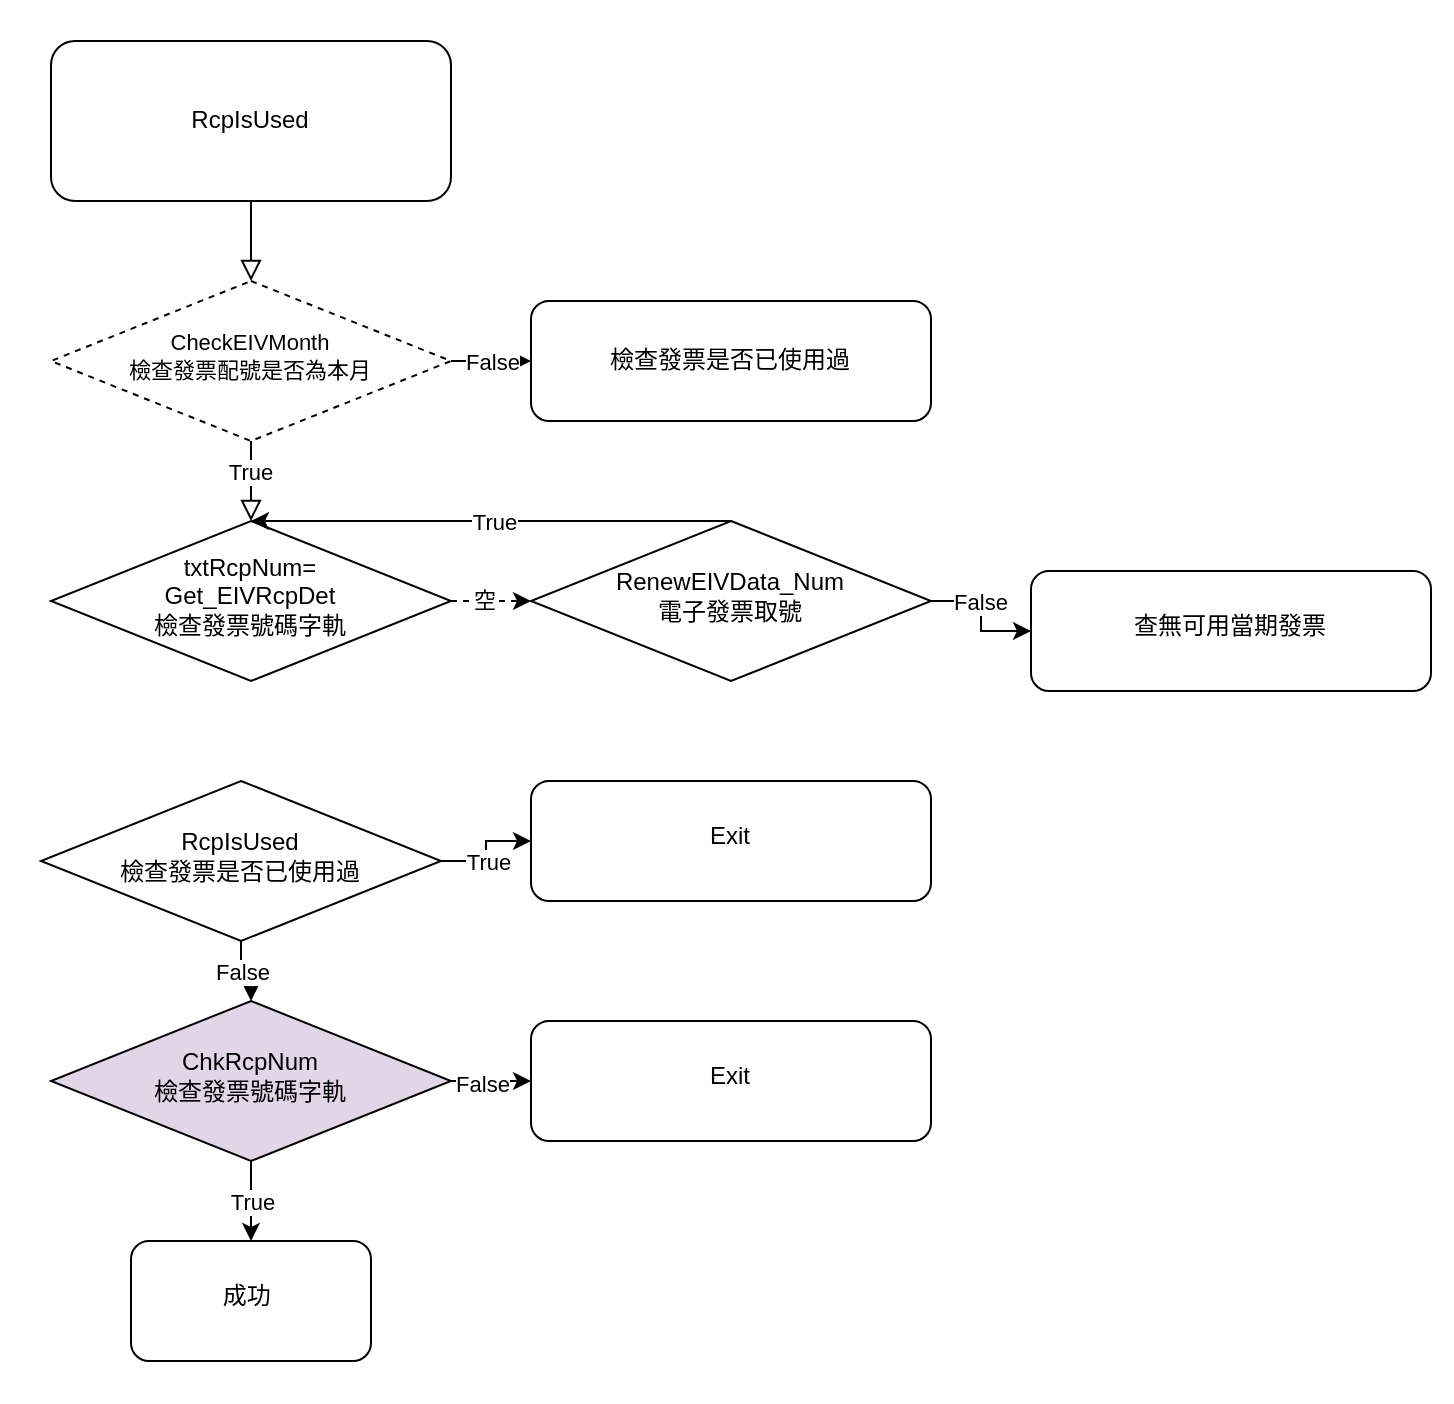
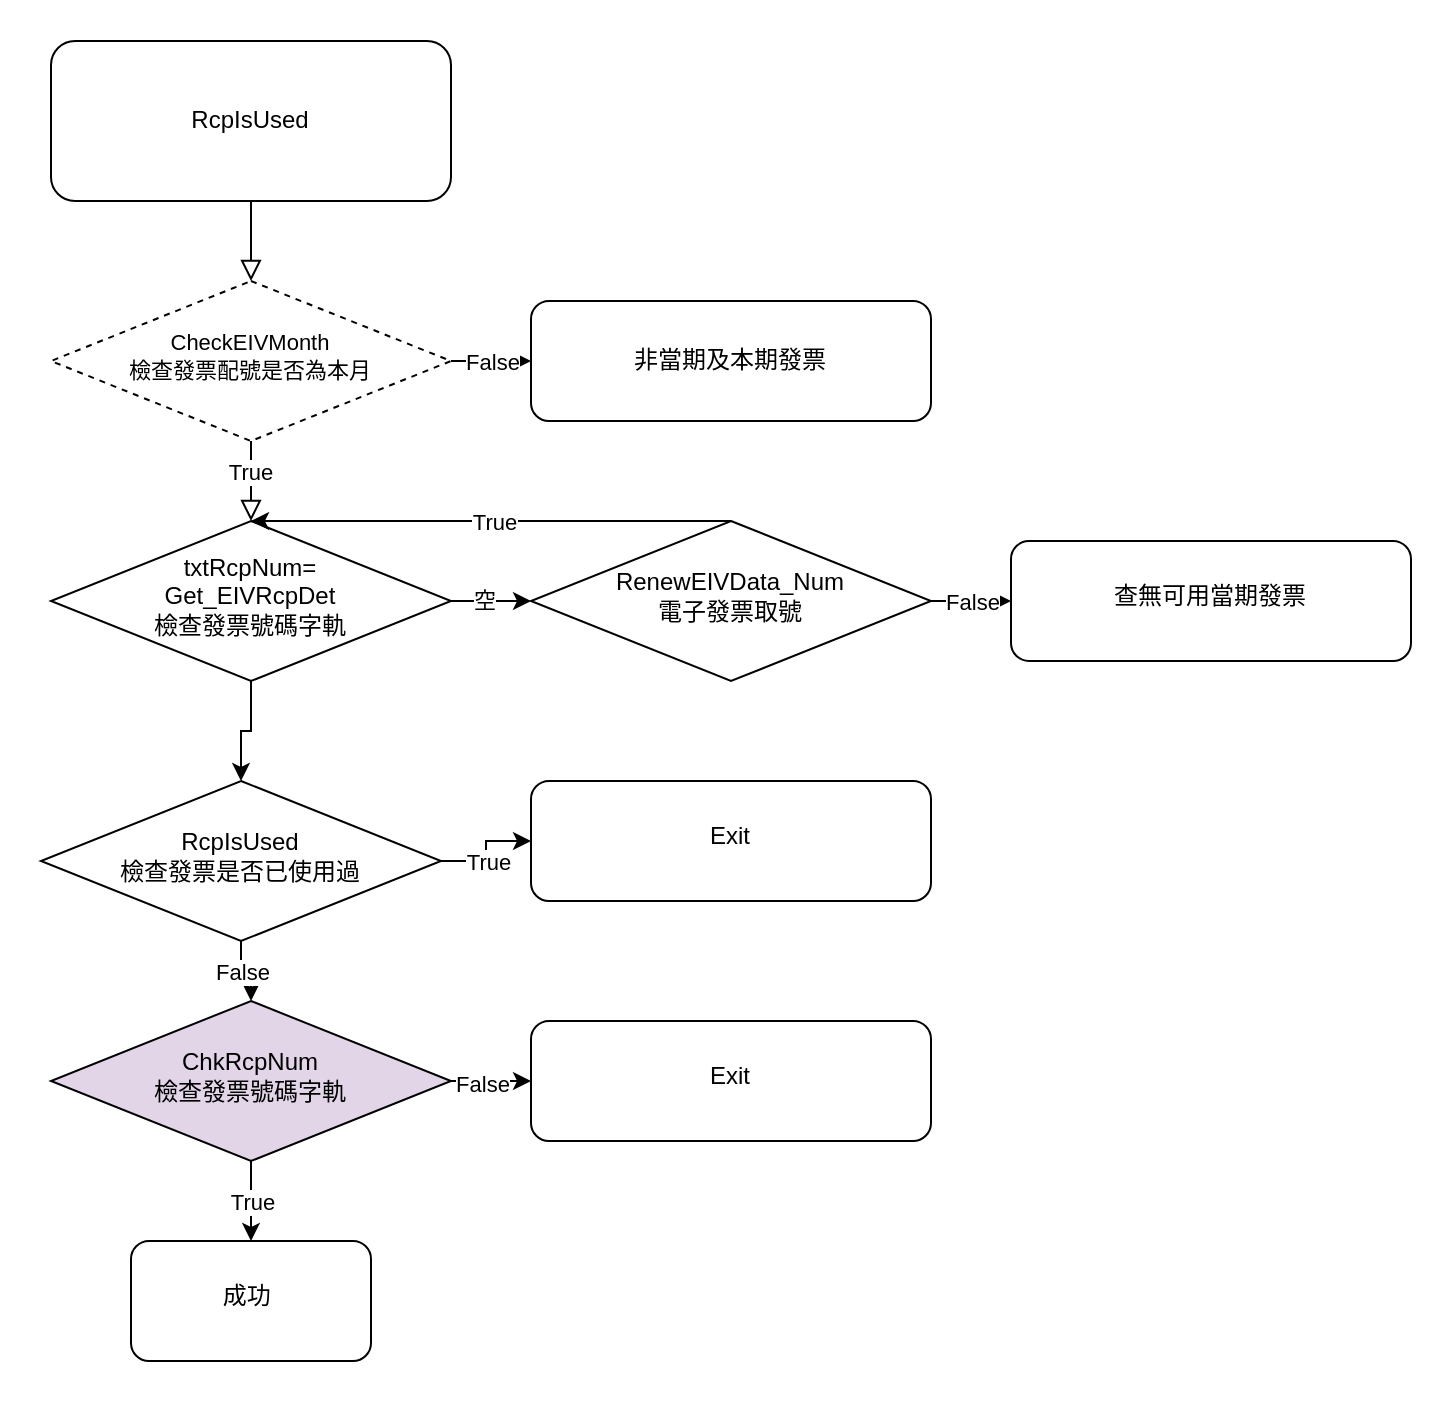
- <mxCell id="13" value="檢查發票是否已使用過" style="rounded=1;whiteSpace=wrap;html=1;" vertex="1" parent="1"><mxGeometry x="265" y="150" width="200" height="60" as="geometry" /></mxCell>
+ <mxCell id="13" value="非當期及本期發票" style="rounded=1;whiteSpace=wrap;html=1;" vertex="1" parent="1"><mxGeometry x="265" y="150" width="200" height="60" as="geometry" /></mxCell>
- <mxCell id="9" value="" style="edgeStyle=orthogonalEdgeStyle;rounded=0;orthogonalLoop=1;jettySize=auto;html=1;dashed=1;" edge="1" parent="1" source="12" target="16"><mxGeometry relative="1" as="geometry" /></mxCell>
+ <mxCell id="9" value="" style="edgeStyle=orthogonalEdgeStyle;rounded=0;orthogonalLoop=1;jettySize=auto;html=1;" edge="1" parent="1" source="12" target="16"><mxGeometry relative="1" as="geometry" /></mxCell>
- <mxCell id="17" value="查無可用當期發票" style="rounded=1;whiteSpace=wrap;html=1;shadow=0;strokeWidth=1;spacing=6;spacingTop=-4;" vertex="1" parent="1"><mxGeometry x="515" y="285" width="200" height="60" as="geometry" /></mxCell>
+ <mxCell id="17" value="查無可用當期發票" style="rounded=1;whiteSpace=wrap;html=1;shadow=0;strokeWidth=1;spacing=6;spacingTop=-4;" vertex="1" parent="1"><mxGeometry x="505" y="270" width="200" height="60" as="geometry" /></mxCell>
+ <mxCell id="11" value="" style="edgeStyle=orthogonalEdgeStyle;rounded=0;orthogonalLoop=1;jettySize=auto;html=1;" edge="1" parent="1" source="12" target="24"><mxGeometry relative="1" as="geometry" /></mxCell>
